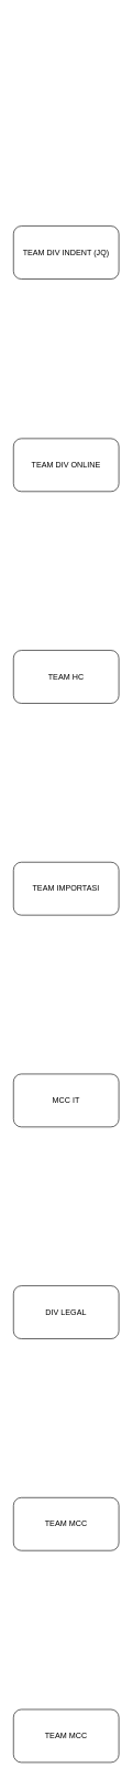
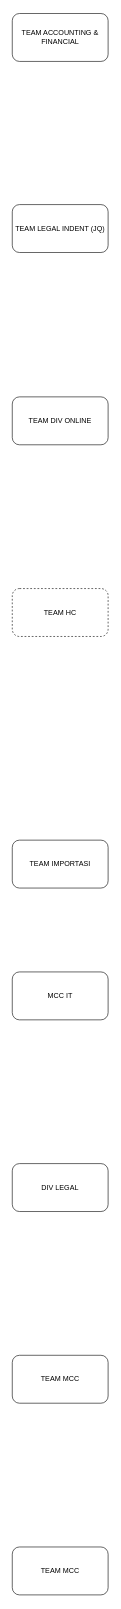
+ <mxCell id="2" value="&lt;font style=&quot;font-size: 12px;&quot;&gt;TEAM ACCOUNTING &amp;amp; FINANCIAL&lt;/font&gt;" style="rounded=1;whiteSpace=wrap;html=1;" vertex="1" parent="1"><mxGeometry x="20" y="20" width="160" height="80" as="geometry" /></mxCell>
- <mxCell id="3" value="&lt;font style=&quot;font-size: 12px;&quot;&gt;TEAM DIV INDENT (JQ)&lt;/font&gt;" style="rounded=1;whiteSpace=wrap;html=1;" vertex="1" parent="1"><mxGeometry x="20" y="339" width="160" height="80" as="geometry" /></mxCell>
+ <mxCell id="3" value="&lt;font style=&quot;font-size: 12px;&quot;&gt;TEAM LEGAL INDENT (JQ)&lt;/font&gt;" style="rounded=1;whiteSpace=wrap;html=1;" vertex="1" parent="1"><mxGeometry x="20" y="339" width="160" height="80" as="geometry" /></mxCell>
- <mxCell id="5" value="&lt;font style=&quot;font-size: 12px;&quot;&gt;TEAM HC&lt;/font&gt;" style="rounded=1;whiteSpace=wrap;html=1;" vertex="1" parent="1"><mxGeometry x="20" y="980" width="160" height="80" as="geometry" /></mxCell>
+ <mxCell id="5" value="&lt;font style=&quot;font-size: 12px;&quot;&gt;TEAM HC&lt;/font&gt;" style="rounded=1;whiteSpace=wrap;html=1;dashed=1;" vertex="1" parent="1"><mxGeometry x="20" y="980" width="160" height="80" as="geometry" /></mxCell>
- <mxCell id="6" value="&lt;font style=&quot;font-size: 12px;&quot;&gt;TEAM IMPORTASI&lt;/font&gt;" style="rounded=1;whiteSpace=wrap;html=1;" vertex="1" parent="1"><mxGeometry x="20" y="1300" width="160" height="80" as="geometry" /></mxCell>
+ <mxCell id="6" value="&lt;font style=&quot;font-size: 12px;&quot;&gt;TEAM IMPORTASI&lt;/font&gt;" style="rounded=1;whiteSpace=wrap;html=1;" vertex="1" parent="1"><mxGeometry x="20" y="1400" width="160" height="80" as="geometry" /></mxCell>
